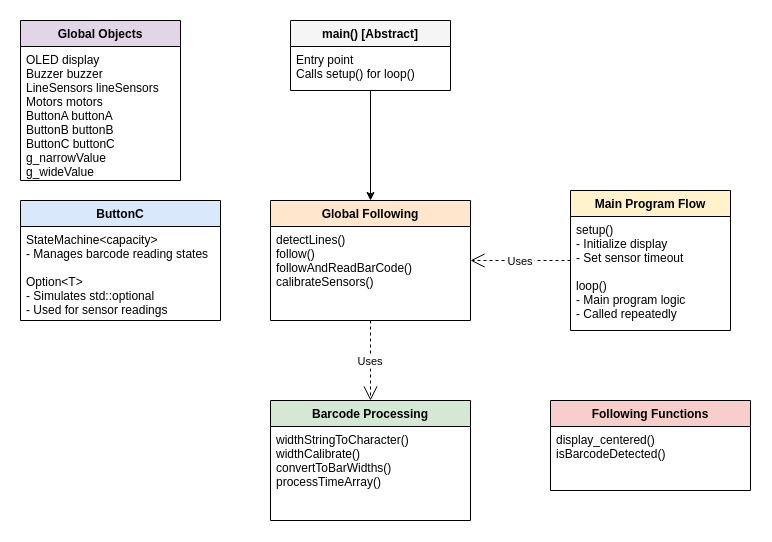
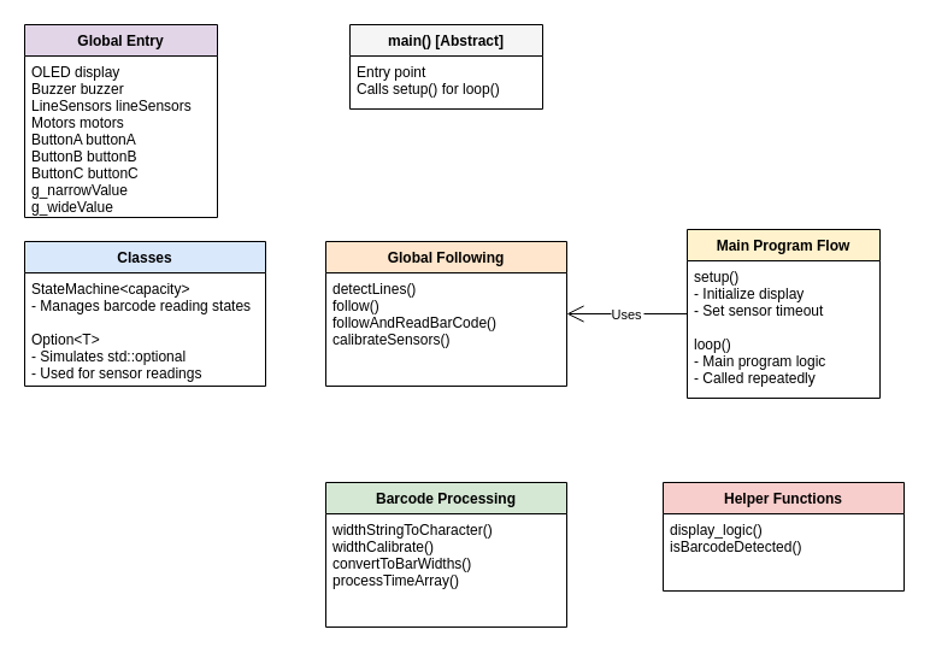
- <mxCell id="4" value="Global Objects" style="swimlane;fontStyle=1;align=center;verticalAlign=top;childLayout=stackLayout;horizontal=1;startSize=26;horizontalStack=0;resizeParent=1;resizeParentMax=0;resizeLast=0;collapsible=1;marginBottom=0;fillColor=#e1d5e7;fontColor=#000000;" vertex="1" parent="1"><mxGeometry x="20" y="20" width="160" height="160" as="geometry" /></mxCell>
+ <mxCell id="4" value="Global Entry" style="swimlane;fontStyle=1;align=center;verticalAlign=top;childLayout=stackLayout;horizontal=1;startSize=26;horizontalStack=0;resizeParent=1;resizeParentMax=0;resizeLast=0;collapsible=1;marginBottom=0;fillColor=#e1d5e7;fontColor=#000000;" vertex="1" parent="1"><mxGeometry x="20" y="20" width="160" height="160" as="geometry" /></mxCell>
- <mxCell id="14" value="" style="endArrow=classic;html=1;exitX=0.5;exitY=1;entryX=0.5;entryY=0;rounded=0;" edge="1" parent="1" source="2" target="10"><mxGeometry width="50" height="50" relative="1" as="geometry" /></mxCell>
- <mxCell id="6" value="ButtonC" style="swimlane;fontStyle=1;align=center;verticalAlign=top;childLayout=stackLayout;horizontal=1;startSize=26;horizontalStack=0;resizeParent=1;resizeParentMax=0;resizeLast=0;collapsible=1;marginBottom=0;fillColor=#dae8fc;fontColor=#000000;" vertex="1" parent="1"><mxGeometry x="20" y="200" width="200" height="120" as="geometry" /></mxCell>
+ <mxCell id="6" value="Classes" style="swimlane;fontStyle=1;align=center;verticalAlign=top;childLayout=stackLayout;horizontal=1;startSize=26;horizontalStack=0;resizeParent=1;resizeParentMax=0;resizeLast=0;collapsible=1;marginBottom=0;fillColor=#dae8fc;fontColor=#000000;" vertex="1" parent="1"><mxGeometry x="20" y="200" width="200" height="120" as="geometry" /></mxCell>
- <mxCell id="18" value="Uses" style="endArrow=open;endSize=12;dashed=1;" edge="1" parent="1" source="12" target="10"><mxGeometry width="160" relative="1" as="geometry" /></mxCell>
+ <mxCell id="18" value="Uses" style="endArrow=open;endSize=12;dashed=0;" edge="1" parent="1" source="12" target="10"><mxGeometry width="160" relative="1" as="geometry" /></mxCell>
- <mxCell id="17" value="Uses" style="endArrow=open;endSize=12;dashed=1;" edge="1" parent="1" source="10" target="8"><mxGeometry width="160" relative="1" as="geometry" /></mxCell>
- <mxCell id="15" value="Following Functions" style="swimlane;fontStyle=1;align=center;verticalAlign=top;childLayout=stackLayout;horizontal=1;startSize=26;horizontalStack=0;resizeParent=1;resizeParentMax=0;resizeLast=0;collapsible=1;marginBottom=0;fillColor=#f8cecc;fontColor=#000000;" vertex="1" parent="1"><mxGeometry x="550" y="400" width="200" height="90" as="geometry" /></mxCell>
+ <mxCell id="15" value="Helper Functions" style="swimlane;fontStyle=1;align=center;verticalAlign=top;childLayout=stackLayout;horizontal=1;startSize=26;horizontalStack=0;resizeParent=1;resizeParentMax=0;resizeLast=0;collapsible=1;marginBottom=0;fillColor=#f8cecc;fontColor=#000000;" vertex="1" parent="1"><mxGeometry x="550" y="400" width="200" height="90" as="geometry" /></mxCell>
- <mxCell id="16" value="display_centered()&#10;isBarcodeDetected()" style="text;strokeColor=none;fillColor=none;align=left;verticalAlign=top;spacingLeft=4;spacingRight=4;overflow=hidden;rotatable=0;points=[[0,0.5],[1,0.5]];portConstraint=eastwest;" vertex="1" parent="15"><mxGeometry y="26" width="200" height="64" as="geometry" /></mxCell>
+ <mxCell id="16" value="display_logic()&#10;isBarcodeDetected()" style="text;strokeColor=none;fillColor=none;align=left;verticalAlign=top;spacingLeft=4;spacingRight=4;overflow=hidden;rotatable=0;points=[[0,0.5],[1,0.5]];portConstraint=eastwest;" vertex="1" parent="15"><mxGeometry y="26" width="200" height="64" as="geometry" /></mxCell>
